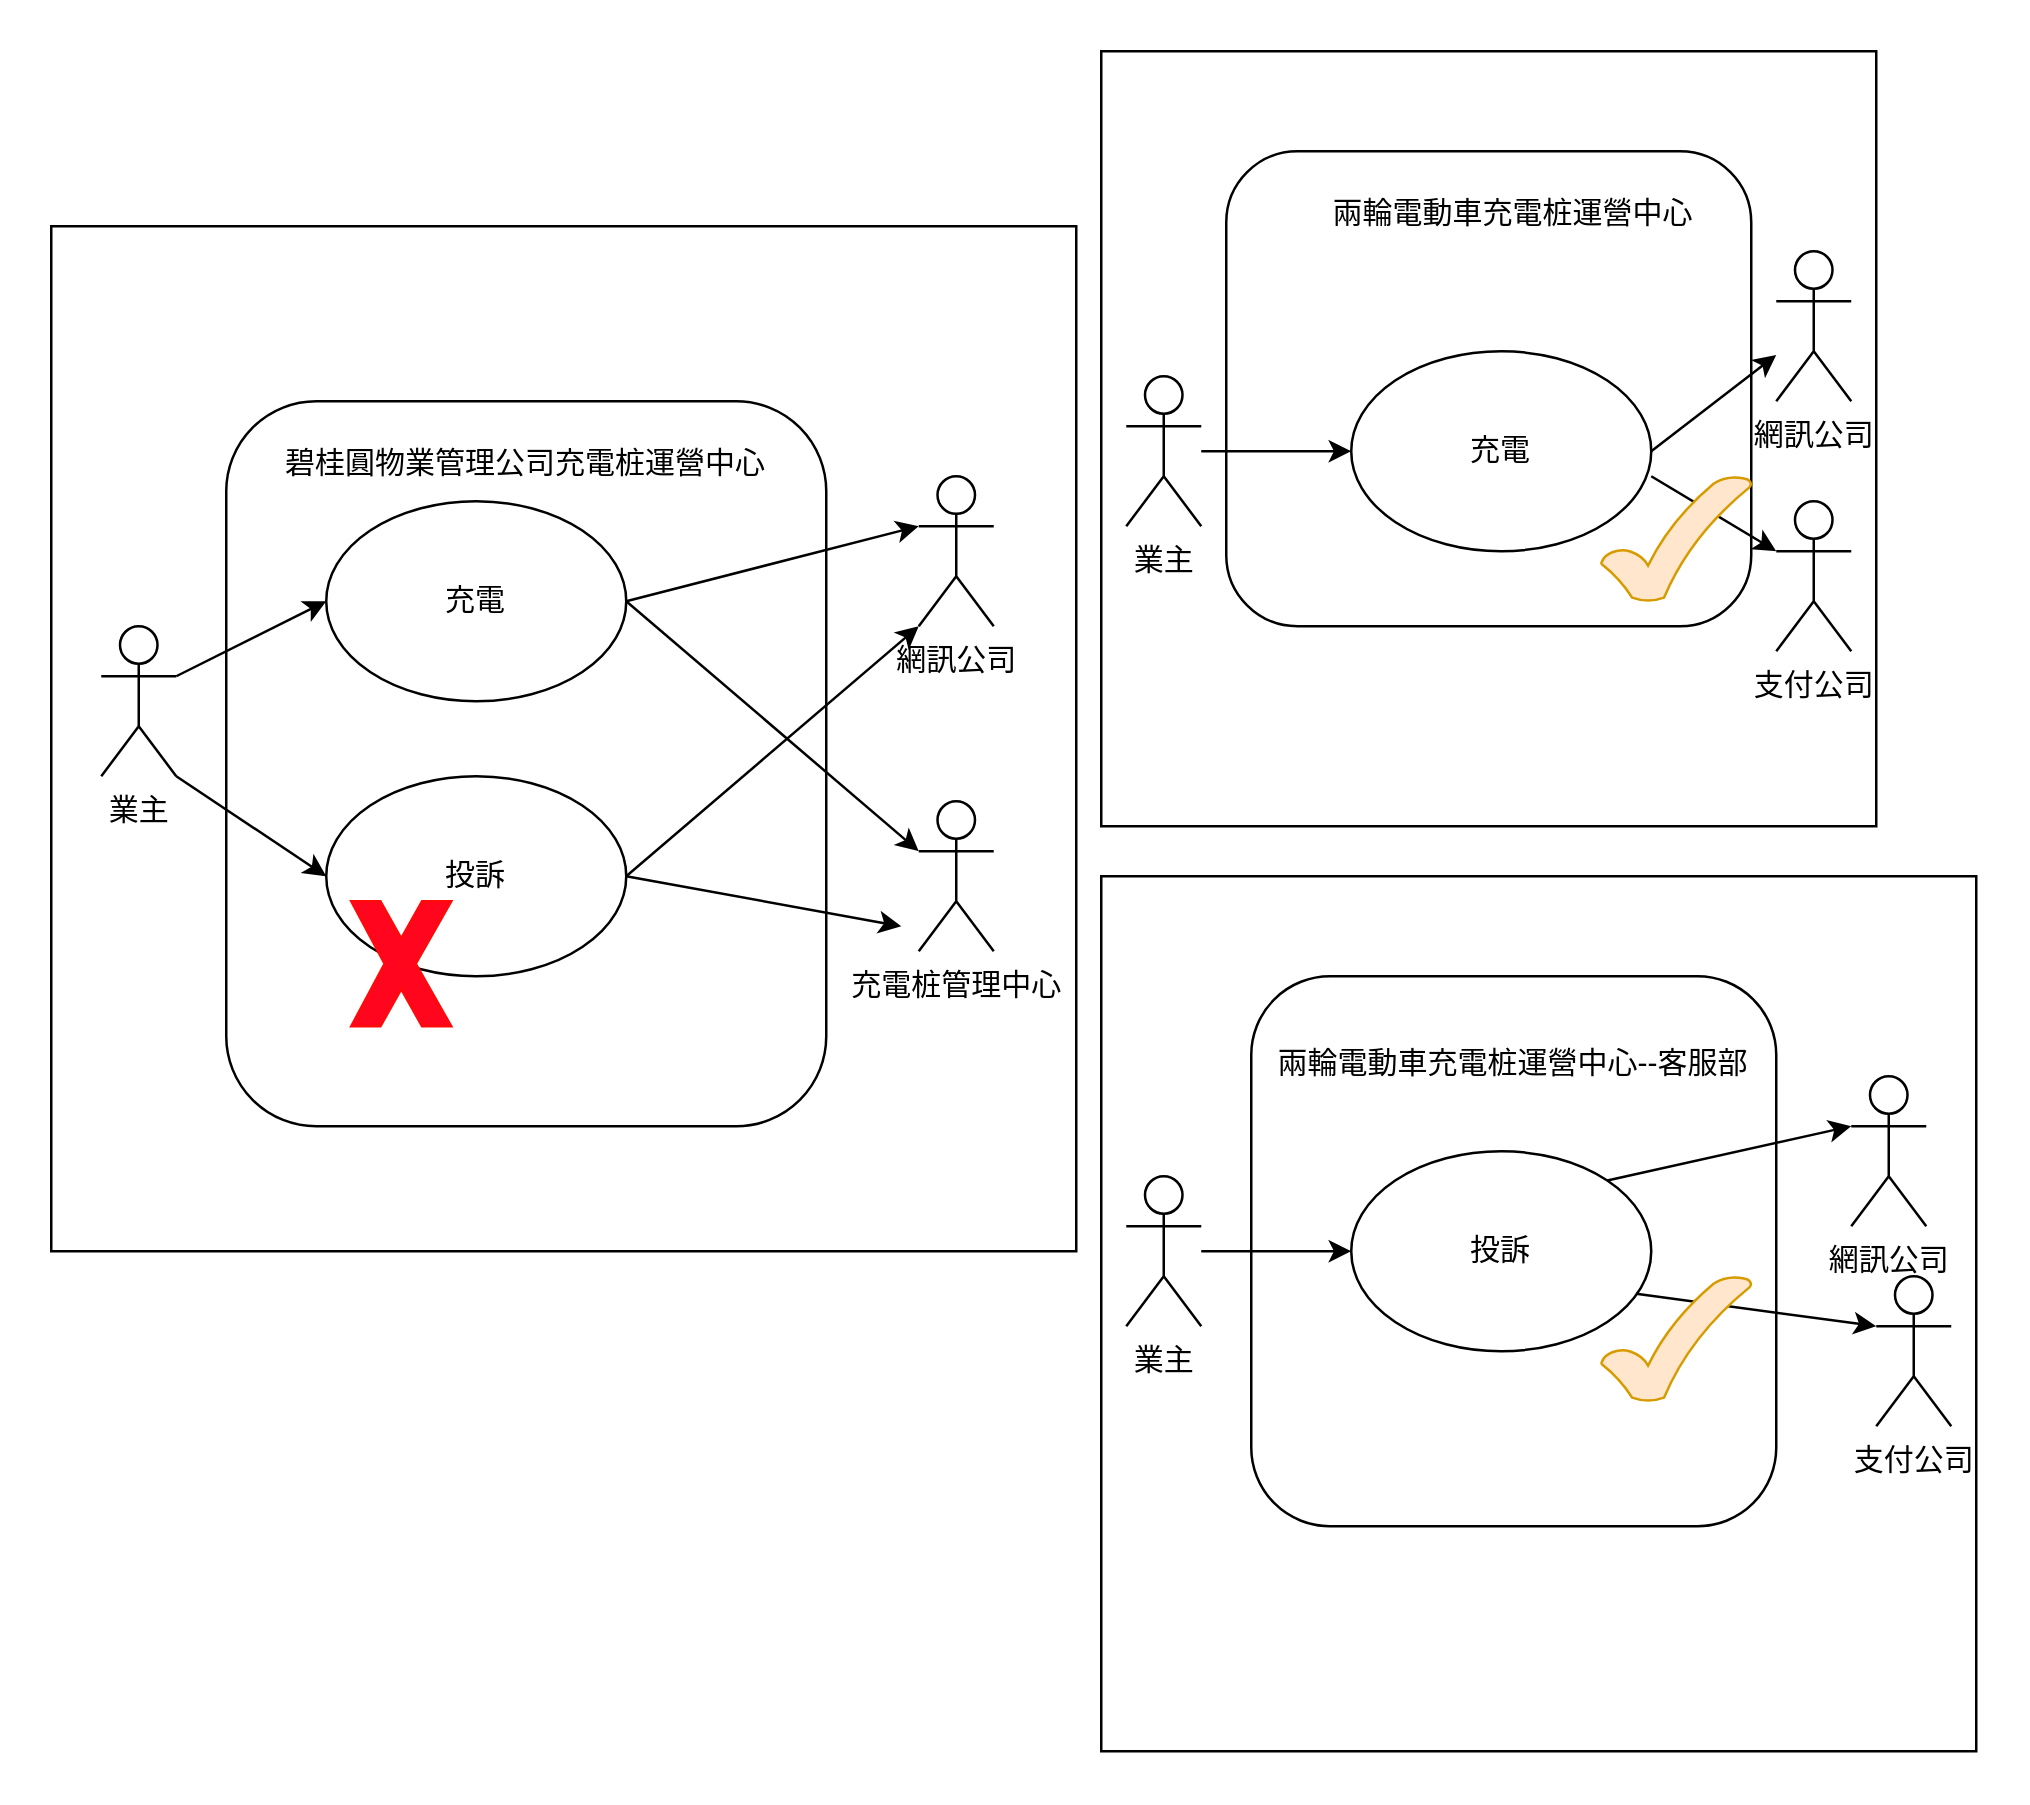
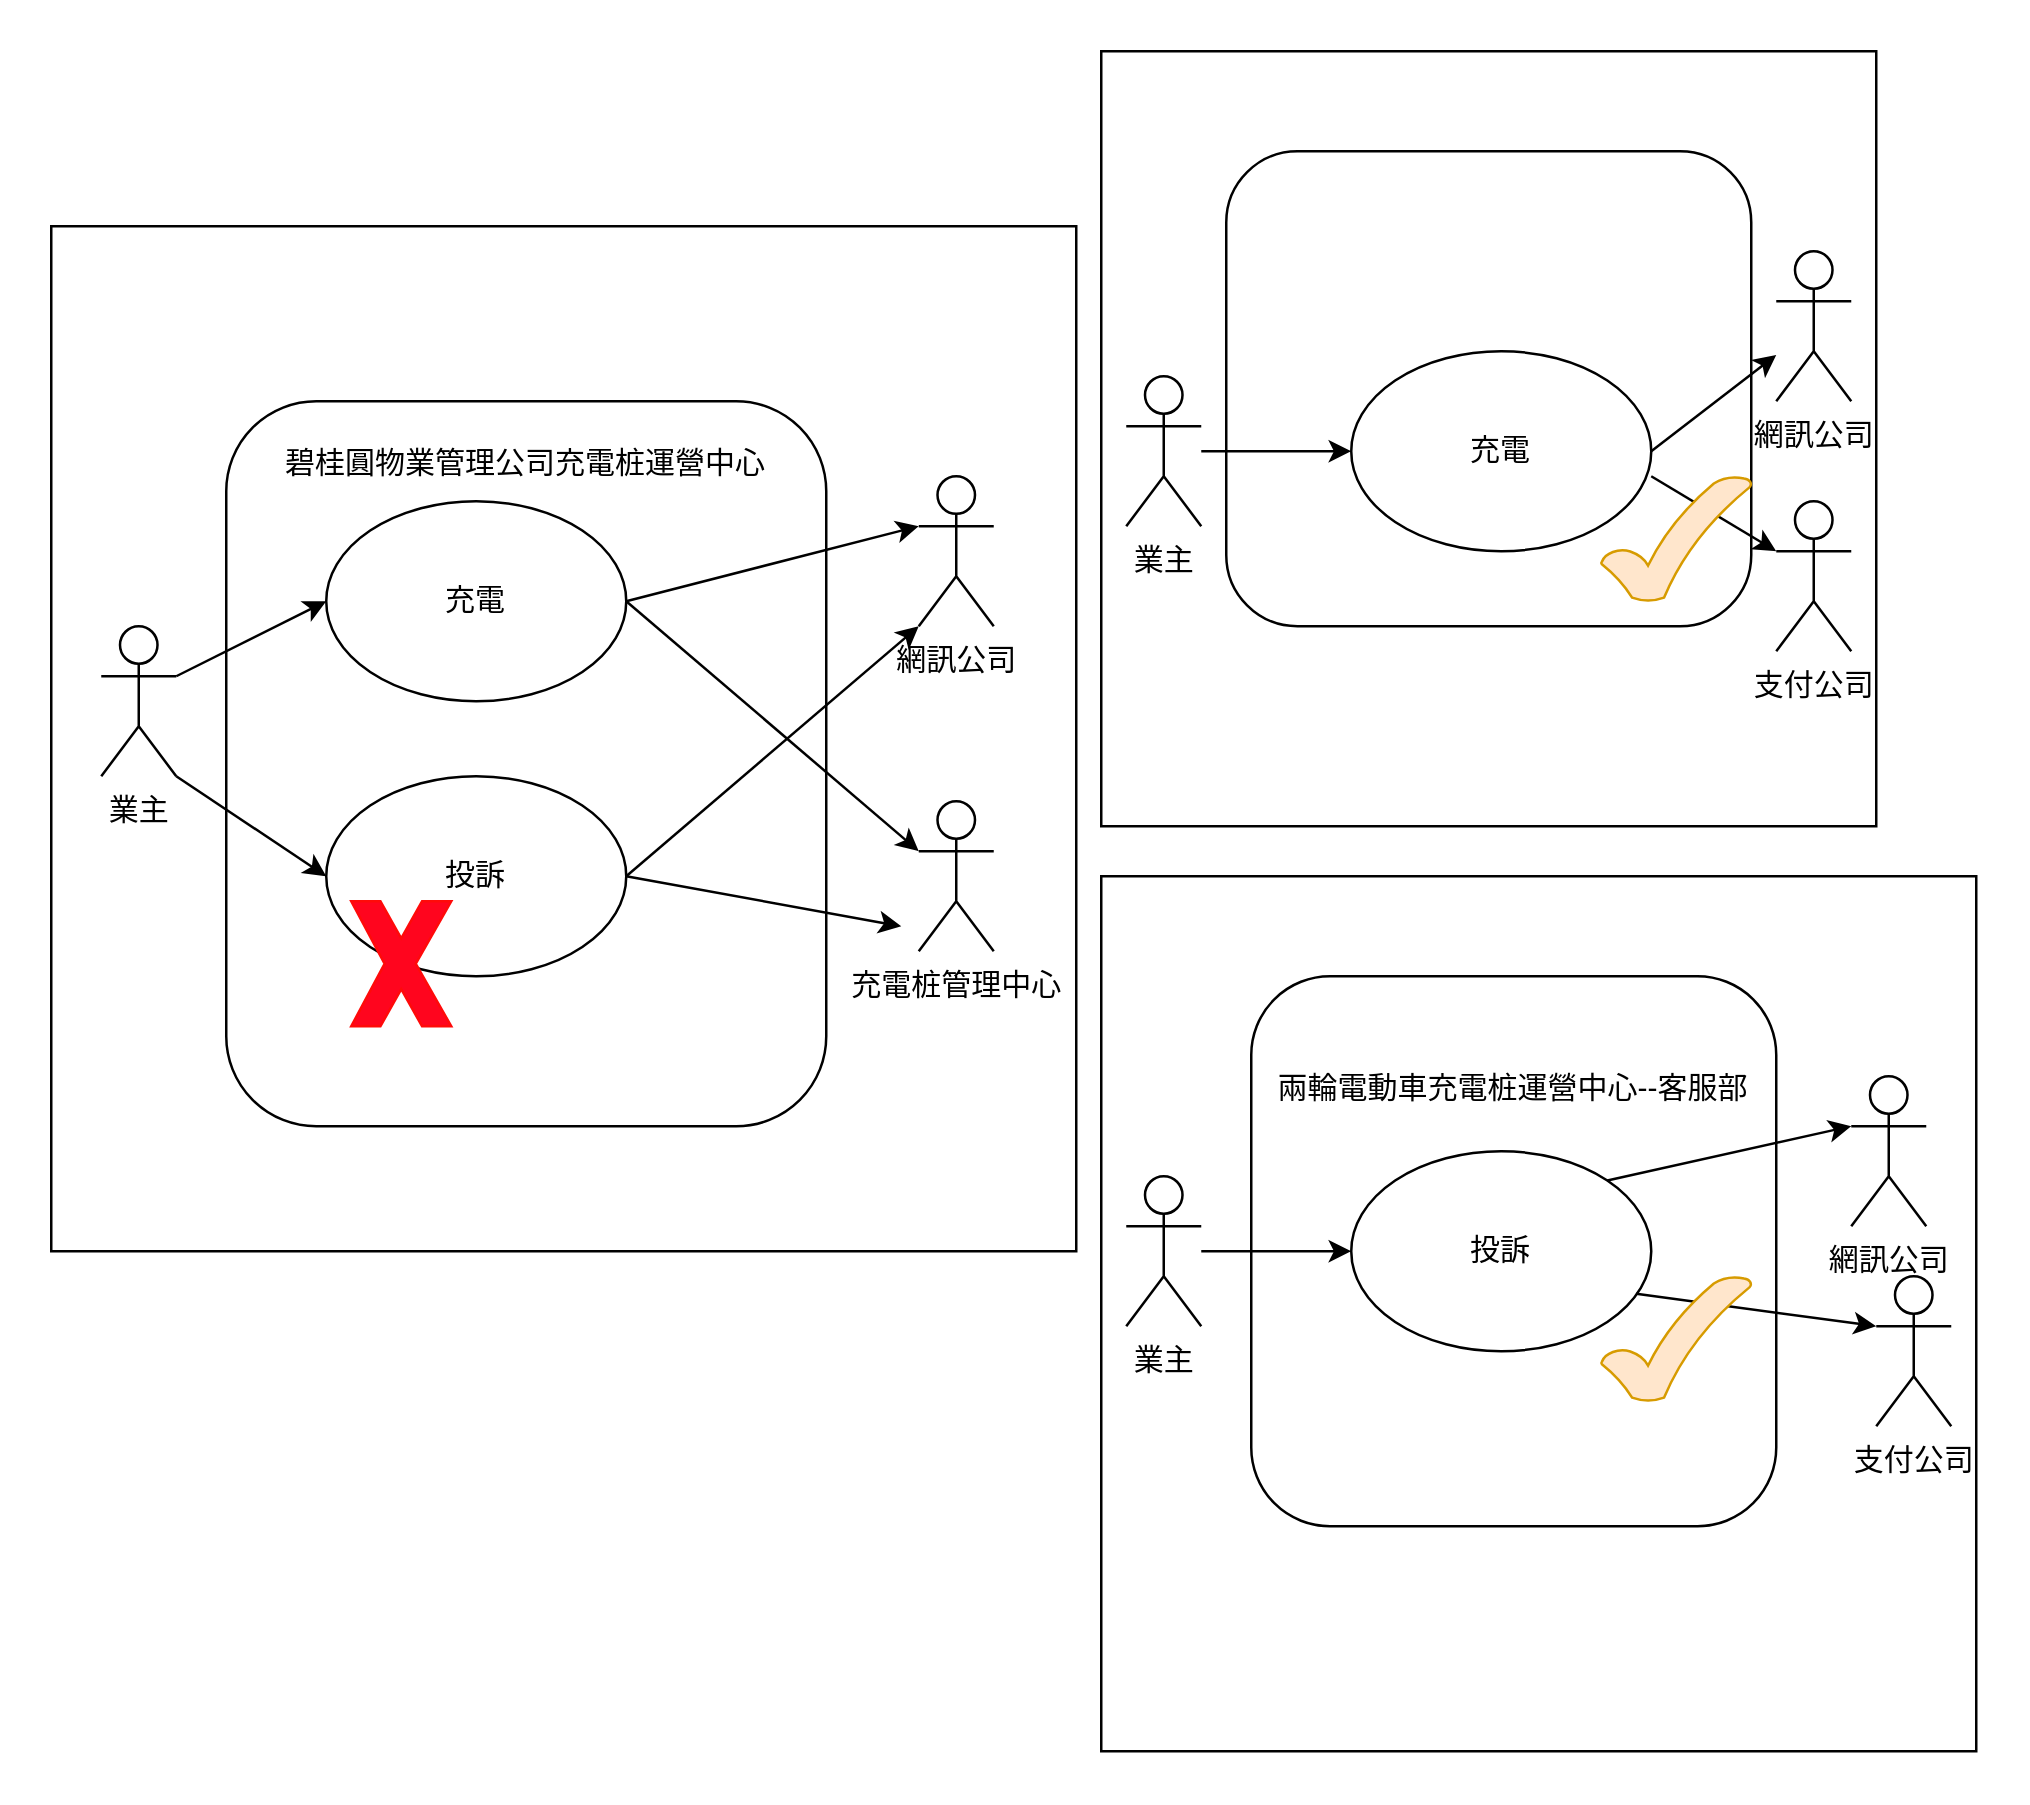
- <mxCell id="23" value="兩輪電動車&lt;span style=&quot;text-wrap-mode: nowrap;&quot;&gt;充電桩運營中心&lt;/span&gt;" style="text;html=1;align=center;verticalAlign=middle;whiteSpace=wrap;rounded=0;" vertex="1" parent="1"><mxGeometry x="510" y="70" width="190" height="30" as="geometry" /></mxCell>
- <mxCell id="34" value="兩輪電動車&lt;span style=&quot;text-wrap-mode: nowrap;&quot;&gt;充電桩運營中心--客服部&lt;/span&gt;" style="text;html=1;align=center;verticalAlign=middle;whiteSpace=wrap;rounded=0;" vertex="1" parent="1"><mxGeometry x="510" y="410" width="190" height="30" as="geometry" /></mxCell>
+ <mxCell id="34" value="兩輪電動車&lt;span style=&quot;text-wrap-mode: nowrap;&quot;&gt;充電桩運營中心--客服部&lt;/span&gt;" style="text;html=1;align=center;verticalAlign=middle;whiteSpace=wrap;rounded=0;" vertex="1" parent="1"><mxGeometry x="510" y="420" width="190" height="30" as="geometry" /></mxCell>
